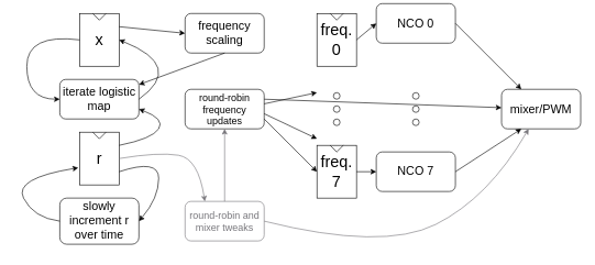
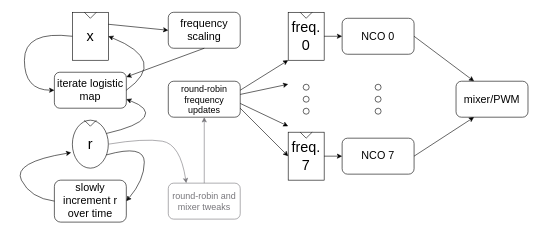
- <mxCell id="31" value="&lt;font style=&quot;font-size: 18px;&quot;&gt;NCO 0&lt;br&gt;&lt;/font&gt;" style="rounded=1;whiteSpace=wrap;html=1;fillColor=none;" parent="1" vertex="1"><mxGeometry x="570" y="5" width="120" height="60" as="geometry" /></mxCell>
+ <mxCell id="31" value="&lt;font style=&quot;font-size: 18px;&quot;&gt;NCO 0&lt;br&gt;&lt;/font&gt;" style="rounded=1;whiteSpace=wrap;html=1;fillColor=none;" parent="1" vertex="1"><mxGeometry x="570" y="30" width="120" height="60" as="geometry" /></mxCell>
- <mxCell id="37" value="" style="endArrow=classic;html=1;rounded=0;exitX=1;exitY=0.25;exitDx=0;exitDy=0;" parent="1" source="10" target="29" edge="1"><mxGeometry width="50" height="50" relative="1" as="geometry"><mxPoint x="470" y="250" as="sourcePoint" /><mxPoint x="520" y="200" as="targetPoint" /></mxGeometry></mxCell>
+ <mxCell id="37" value="" style="endArrow=classic;html=1;rounded=0;exitX=1;exitY=0.25;exitDx=0;exitDy=0;entryX=0;entryY=1;entryDx=0;entryDy=0;" parent="1" source="10" target="25" edge="1"><mxGeometry width="50" height="50" relative="1" as="geometry"><mxPoint x="470" y="250" as="sourcePoint" /><mxPoint x="520" y="200" as="targetPoint" /></mxGeometry></mxCell>
- <mxCell id="3" value="&lt;font style=&quot;font-size: 24px;&quot;&gt;r&lt;/font&gt;" style="rounded=0;whiteSpace=wrap;html=1;fillColor=none;" parent="2" vertex="1"><mxGeometry width="60" height="80" as="geometry" /></mxCell>
+ <mxCell id="3" value="&lt;font style=&quot;font-size: 24px;&quot;&gt;r&lt;/font&gt;" style="ellipse;whiteSpace=wrap;html=1;fillColor=none;" parent="2" vertex="1"><mxGeometry width="60" height="80" as="geometry" /></mxCell>
- <mxCell id="51" value="" style="curved=1;endArrow=classic;html=1;rounded=0;strokeColor=#77767b;exitX=1;exitY=0.5;exitDx=0;exitDy=0;entryX=0.342;entryY=1;entryDx=0;entryDy=0;entryPerimeter=0;" parent="1" source="28" target="29" edge="1"><mxGeometry width="50" height="50" relative="1" as="geometry"><mxPoint x="710" y="440" as="sourcePoint" /><mxPoint x="760" y="390" as="targetPoint" /><Array as="points"><mxPoint x="580" y="380" /><mxPoint x="740" y="300" /></Array></mxGeometry></mxCell>
